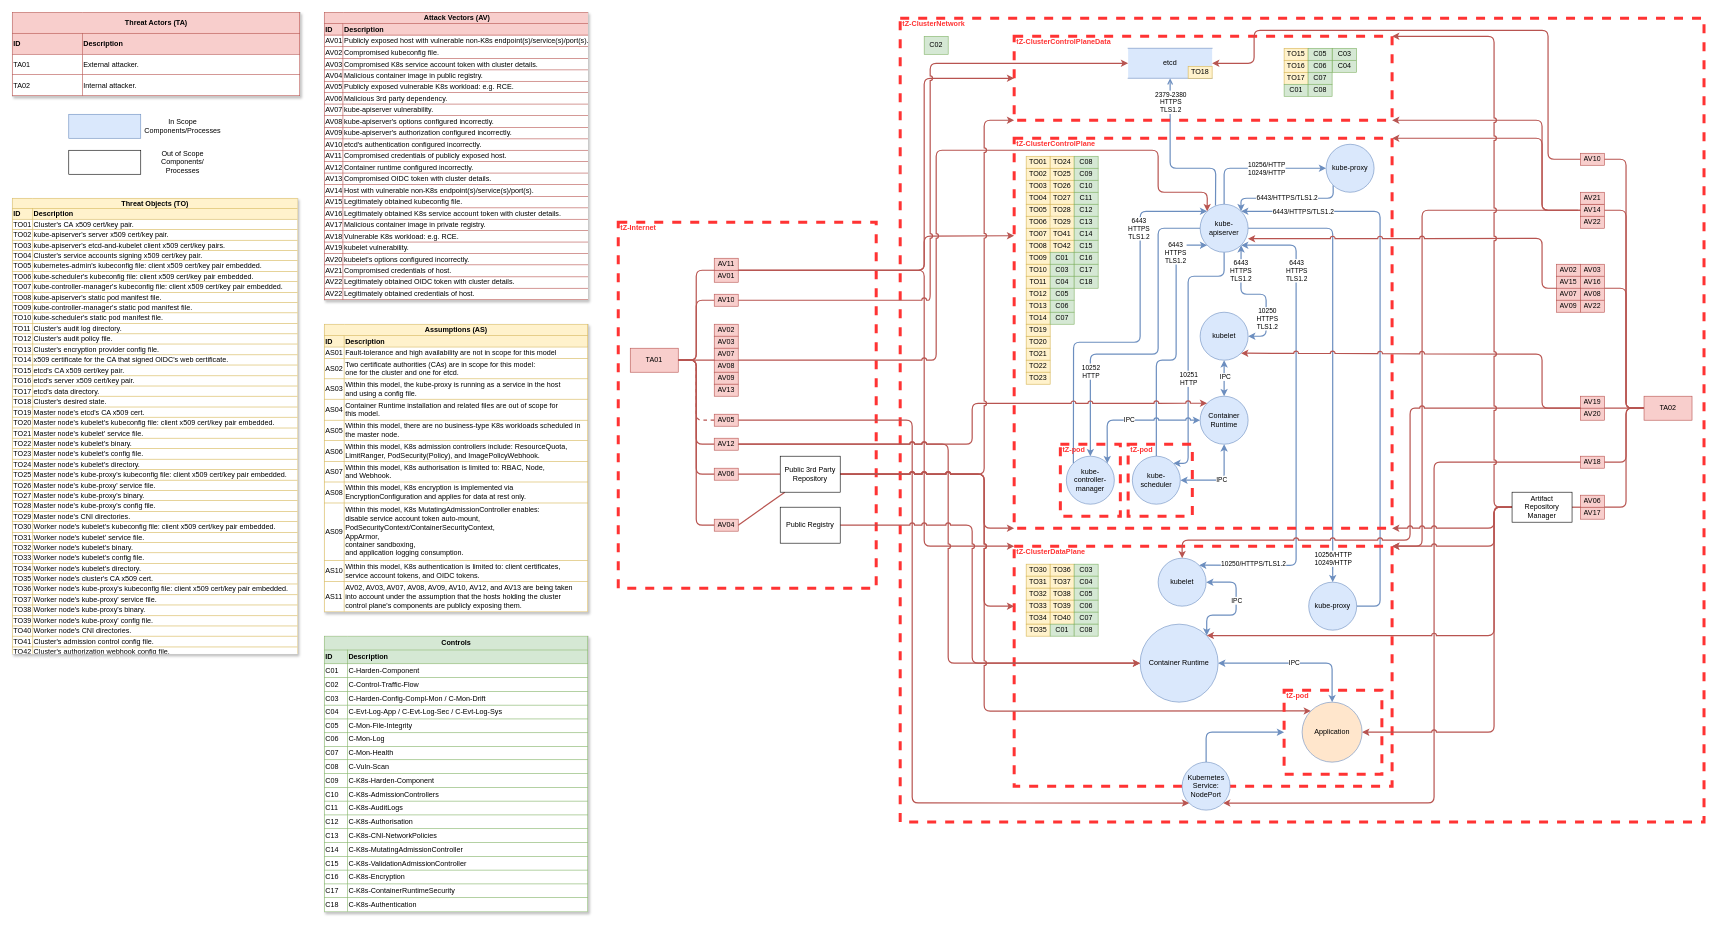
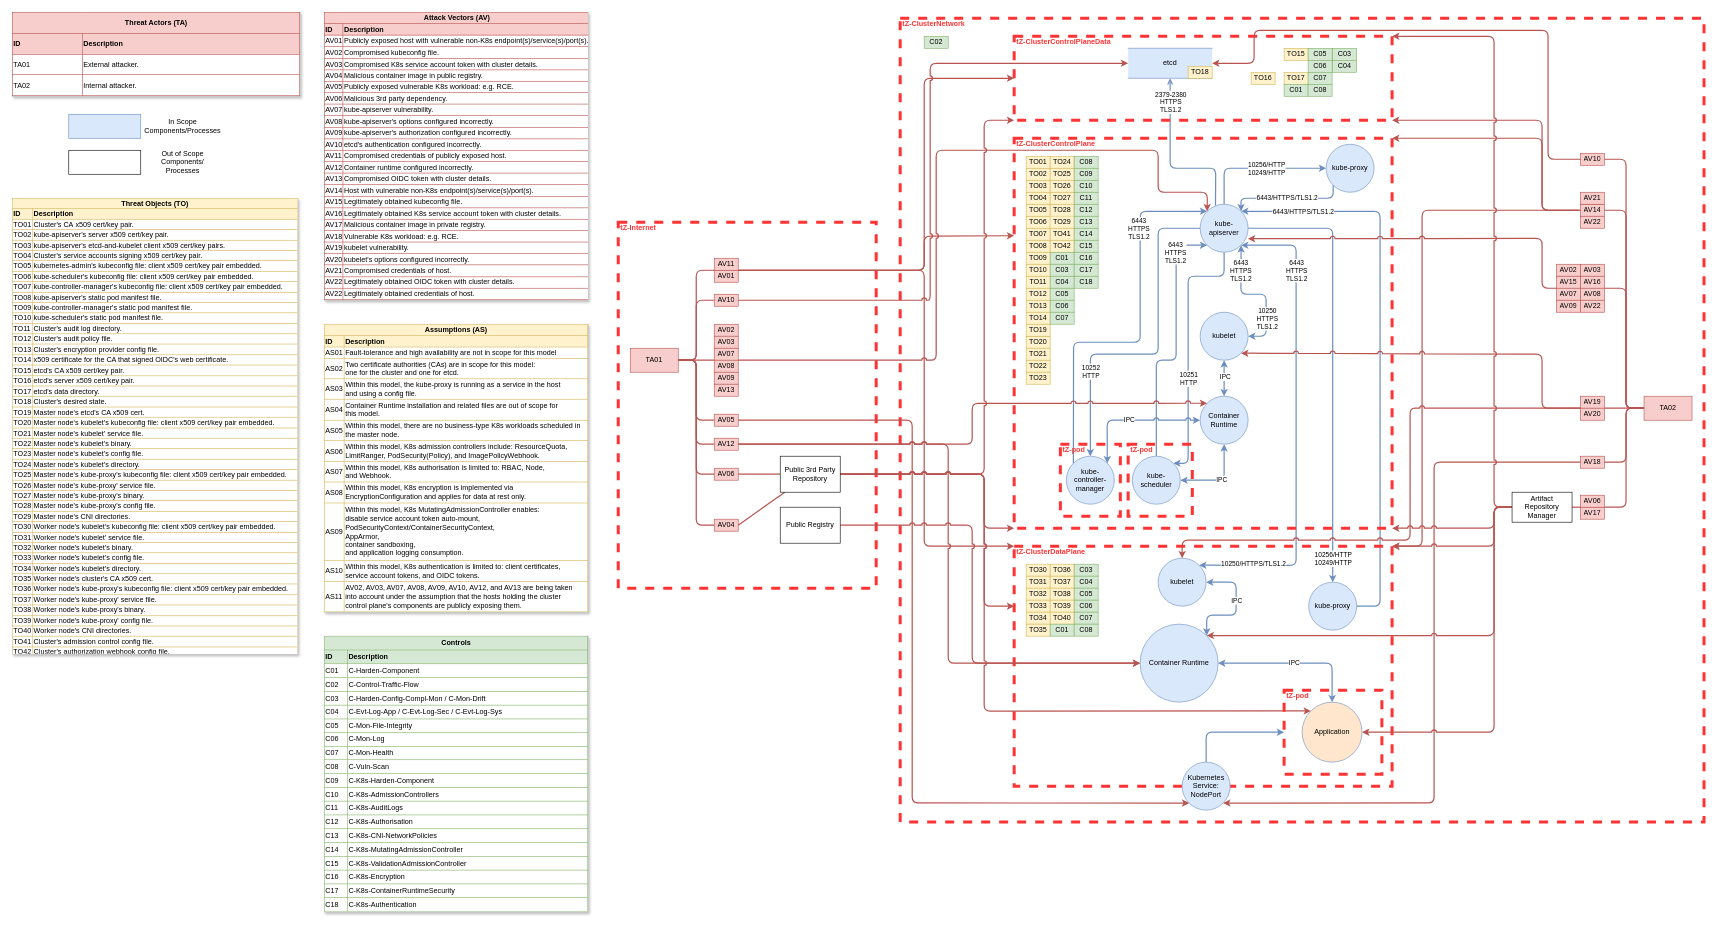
- <mxCell id="200" value="C02" style="text;html=1;strokeColor=#82b366;fillColor=#d5e8d4;align=center;verticalAlign=middle;whiteSpace=wrap;overflow=hidden;" parent="195" vertex="1"><mxGeometry x="1540" y="60" width="40" height="30" as="geometry" /></mxCell>
+ <mxCell id="200" value="C02" style="text;html=1;strokeColor=#82b366;fillColor=#d5e8d4;align=center;verticalAlign=middle;whiteSpace=wrap;overflow=hidden;" parent="195" vertex="1"><mxGeometry x="1540" y="60" width="40" height="20" as="geometry" /></mxCell>
- <mxCell id="67" value="TO16" style="text;html=1;strokeColor=#d6b656;fillColor=#fff2cc;align=center;verticalAlign=middle;whiteSpace=wrap;overflow=hidden;" parent="62" vertex="1"><mxGeometry x="2140" y="100" width="40" height="20" as="geometry" /></mxCell>
+ <mxCell id="67" value="TO16" style="text;html=1;strokeColor=#d6b656;fillColor=#fff2cc;align=center;verticalAlign=middle;whiteSpace=wrap;overflow=hidden;" parent="62" vertex="1"><mxGeometry x="2085" y="120" width="40" height="20" as="geometry" /></mxCell>
- <mxCell id="152" value="" style="endArrow=none;html=1;strokeWidth=2;entryX=1;entryY=0.5;entryDx=0;entryDy=0;exitX=0;exitY=0.5;exitDx=0;exitDy=0;strokeColor=#B85450;jumpStyle=arc;dashed=1;" parent="142" source="117" target="108" edge="1"><mxGeometry width="50" height="50" relative="1" as="geometry"><mxPoint x="1140" y="950" as="sourcePoint" /><mxPoint x="1190" y="900" as="targetPoint" /><Array as="points"><mxPoint x="1160" y="700" /><mxPoint x="1160" y="690" /><mxPoint x="1160" y="600" /></Array></mxGeometry></mxCell>
+ <mxCell id="152" value="" style="endArrow=none;html=1;strokeWidth=2;entryX=1;entryY=0.5;entryDx=0;entryDy=0;exitX=0;exitY=0.5;exitDx=0;exitDy=0;strokeColor=#B85450;jumpStyle=arc;" parent="142" source="117" target="108" edge="1"><mxGeometry width="50" height="50" relative="1" as="geometry"><mxPoint x="1140" y="950" as="sourcePoint" /><mxPoint x="1190" y="900" as="targetPoint" /><Array as="points"><mxPoint x="1160" y="700" /><mxPoint x="1160" y="690" /><mxPoint x="1160" y="600" /></Array></mxGeometry></mxCell>
